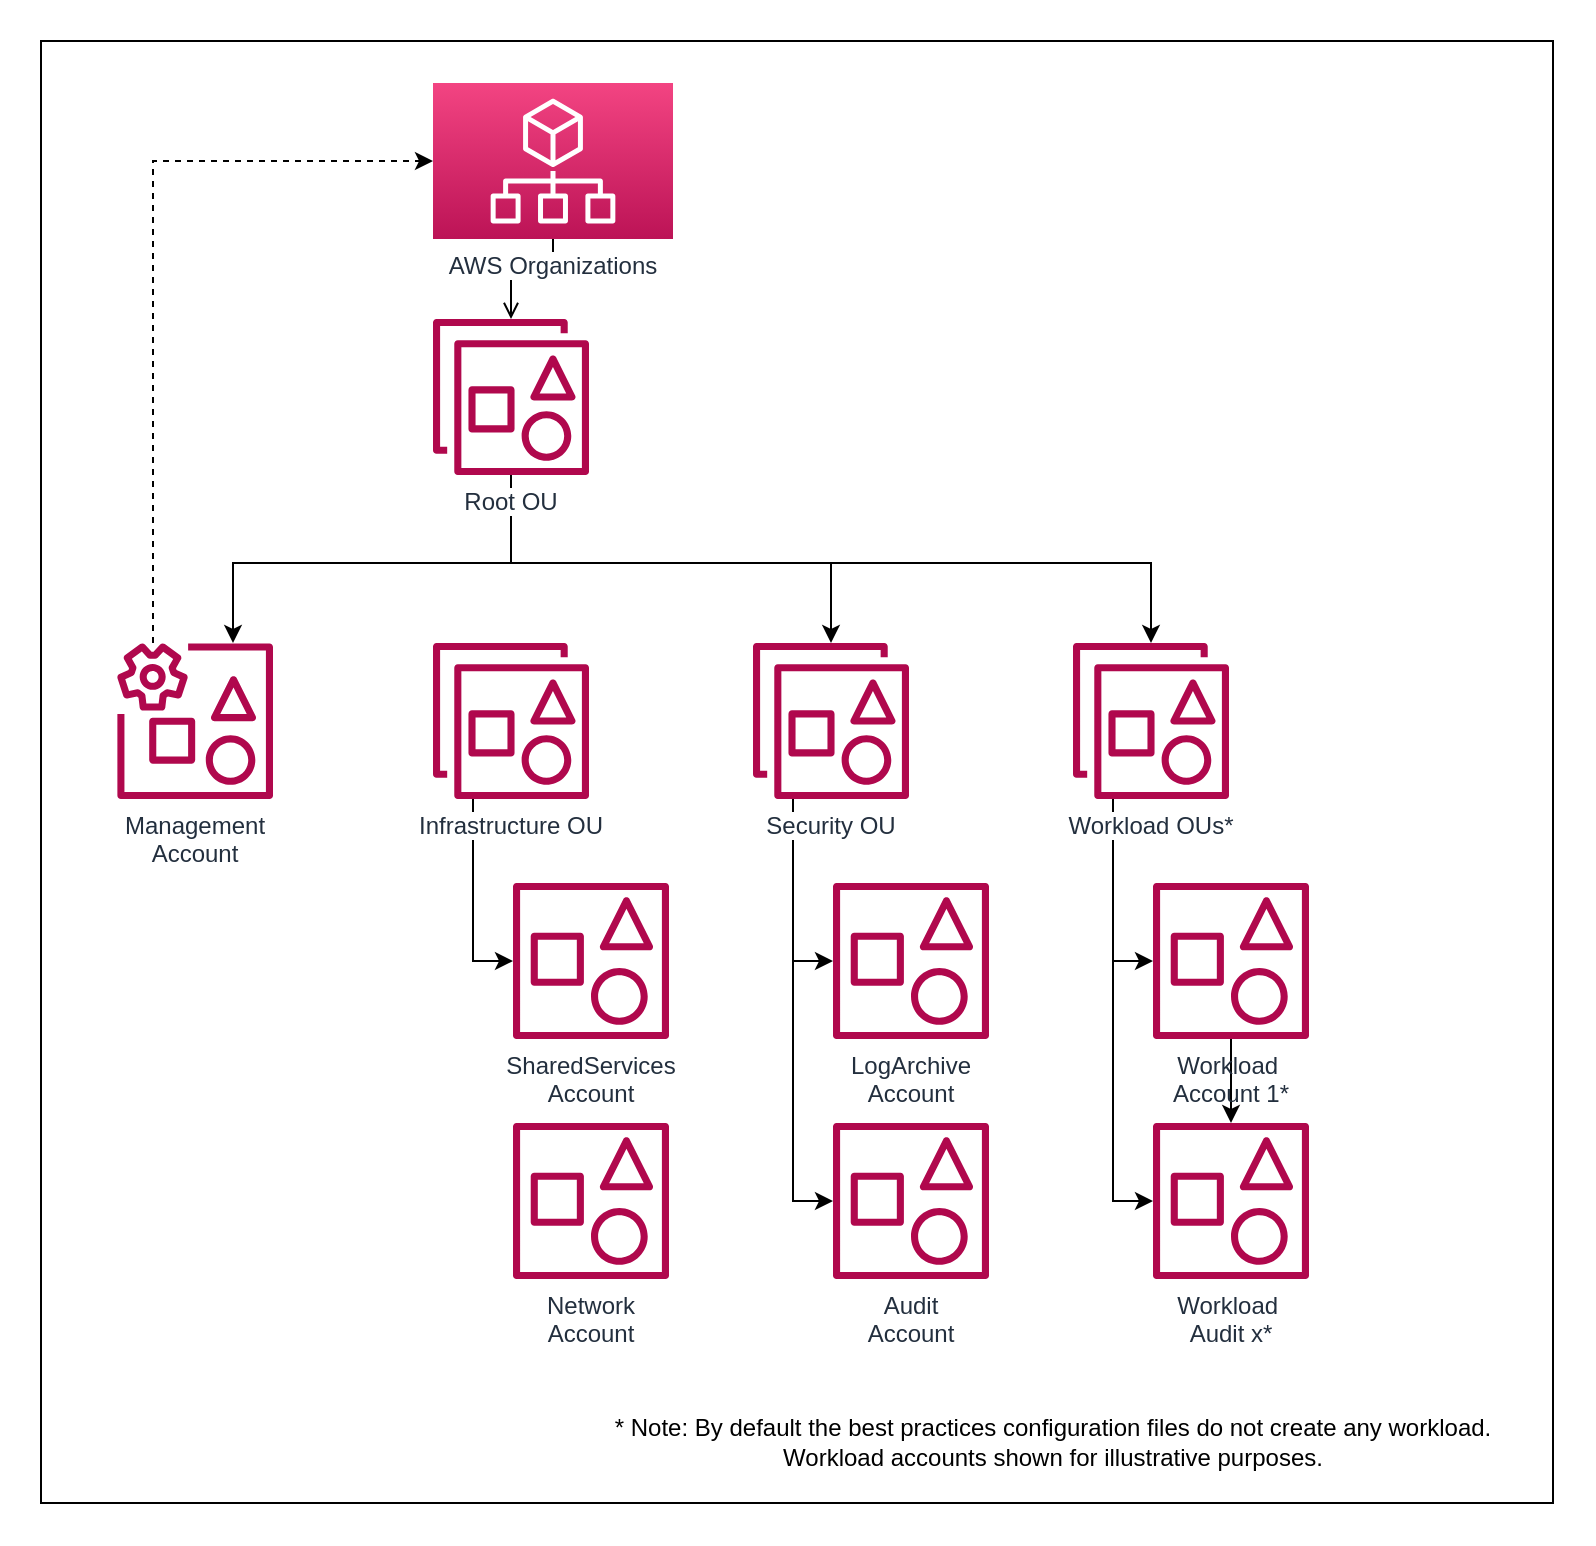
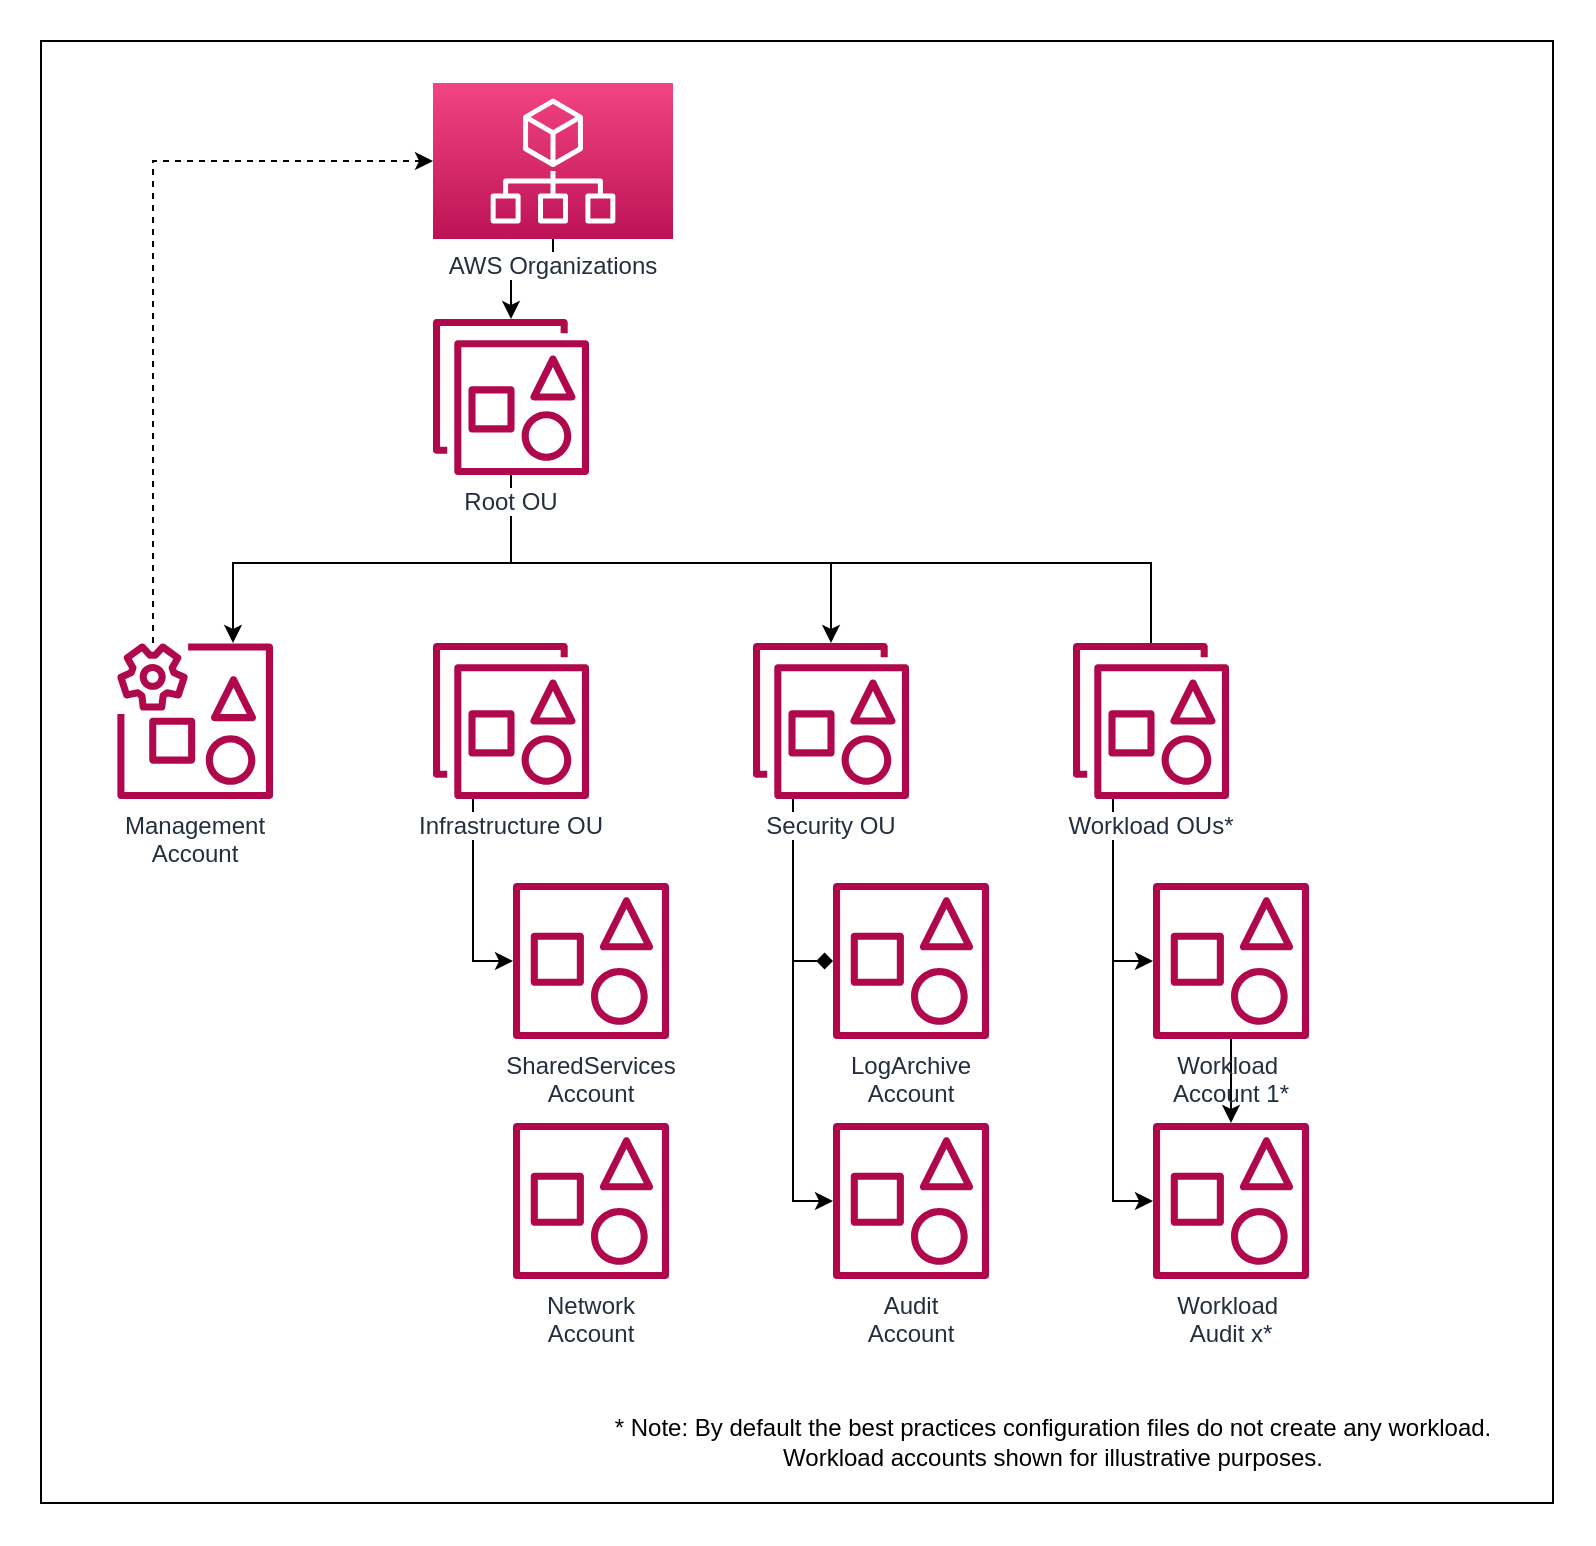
- <mxCell id="3" value="" style="edgeStyle=orthogonalEdgeStyle;rounded=0;orthogonalLoop=1;jettySize=auto;html=1;endArrow=open;" parent="1" source="4" target="8" edge="1"><mxGeometry relative="1" as="geometry" /></mxCell>
+ <mxCell id="3" value="" style="edgeStyle=orthogonalEdgeStyle;rounded=0;orthogonalLoop=1;jettySize=auto;html=1;" parent="1" source="4" target="8" edge="1"><mxGeometry relative="1" as="geometry" /></mxCell>
- <mxCell id="7" style="edgeStyle=orthogonalEdgeStyle;rounded=0;orthogonalLoop=1;jettySize=auto;html=1;" parent="1" source="8" target="24" edge="1"><mxGeometry relative="1" as="geometry"><Array as="points"><mxPoint x="255" y="281" /><mxPoint x="575" y="281" /></Array></mxGeometry></mxCell>
+ <mxCell id="7" style="edgeStyle=orthogonalEdgeStyle;rounded=0;orthogonalLoop=1;jettySize=auto;html=1;endArrow=none;" parent="1" source="8" target="24" edge="1"><mxGeometry relative="1" as="geometry"><Array as="points"><mxPoint x="255" y="281" /><mxPoint x="575" y="281" /></Array></mxGeometry></mxCell>
- <mxCell id="13" style="edgeStyle=orthogonalEdgeStyle;rounded=0;orthogonalLoop=1;jettySize=auto;html=1;" parent="1" source="14" target="9" edge="1"><mxGeometry relative="1" as="geometry"><Array as="points"><mxPoint x="396" y="480" /></Array></mxGeometry></mxCell>
+ <mxCell id="13" style="edgeStyle=orthogonalEdgeStyle;rounded=0;orthogonalLoop=1;jettySize=auto;html=1;endArrow=diamond;" parent="1" source="14" target="9" edge="1"><mxGeometry relative="1" as="geometry"><Array as="points"><mxPoint x="396" y="480" /></Array></mxGeometry></mxCell>
